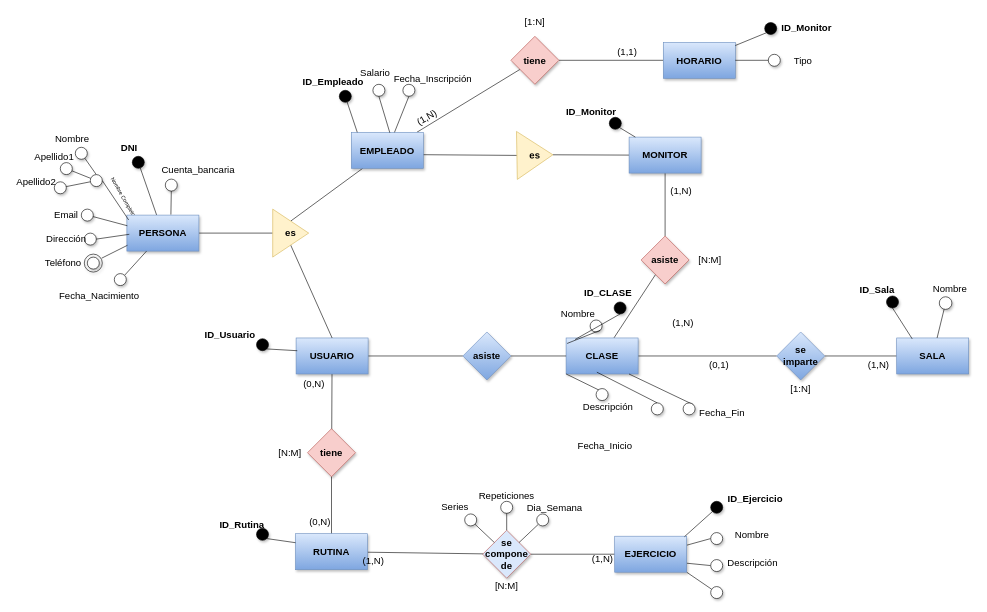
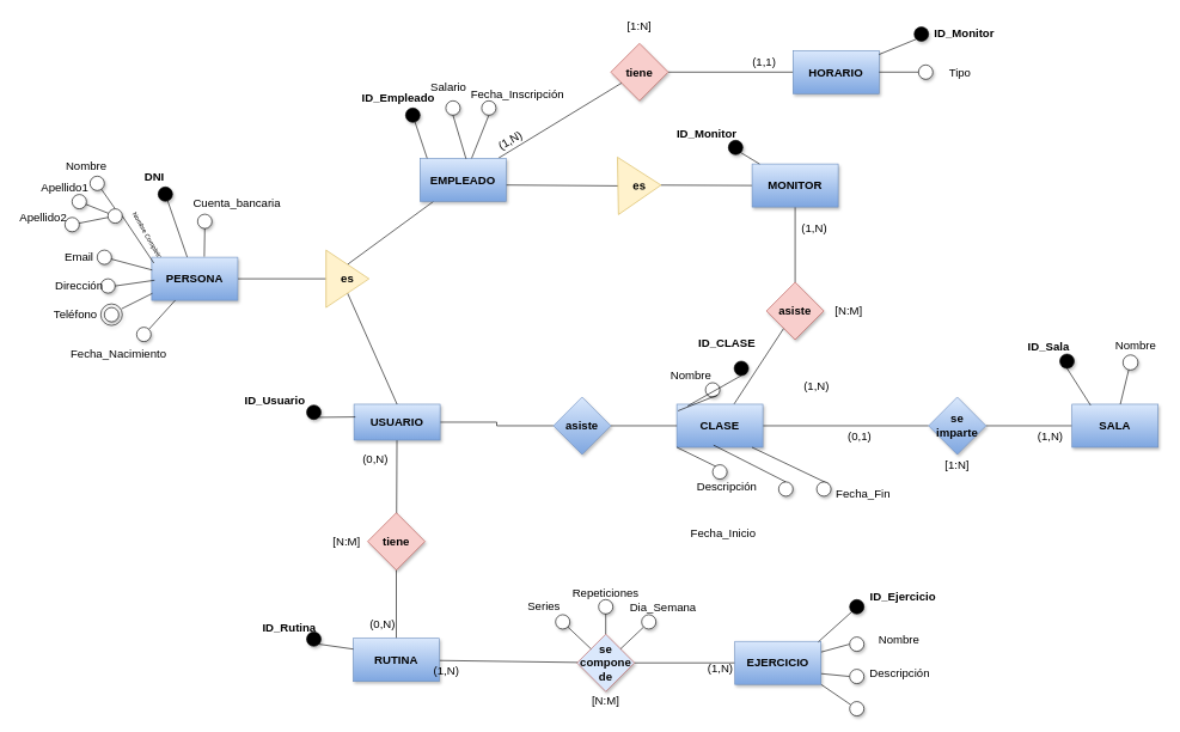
- <mxCell id="122" value="(1,1)" style="text;html=1;align=center;verticalAlign=middle;whiteSpace=wrap;rounded=0;labelBackgroundColor=none;fontSize=16;" parent="1" vertex="1"><mxGeometry x="1015" y="70" width="60" height="30" as="geometry" /></mxCell>
+ <mxCell id="122" value="(1,1)" style="text;html=1;align=center;verticalAlign=middle;whiteSpace=wrap;rounded=0;labelBackgroundColor=none;fontSize=16;" parent="1" vertex="1"><mxGeometry x="1035" y="70" width="60" height="30" as="geometry" /></mxCell>
- <mxCell id="97" value="ID_CLASE" style="text;html=1;align=center;verticalAlign=middle;whiteSpace=wrap;rounded=0;fontFamily=Helvetica;fontSize=16;fontColor=default;fontStyle=1;labelBackgroundColor=none;" parent="1" vertex="1"><mxGeometry x="983" y="472.79" width="60" height="30" as="geometry" /></mxCell>
+ <mxCell id="97" value="ID_CLASE" style="text;html=1;align=center;verticalAlign=middle;whiteSpace=wrap;rounded=0;fontFamily=Helvetica;fontSize=16;fontColor=default;fontStyle=1;labelBackgroundColor=none;" parent="1" vertex="1"><mxGeometry x="983" y="462.79" width="60" height="30" as="geometry" /></mxCell>
- <mxCell id="41" value="USUARIO" style="whiteSpace=wrap;html=1;fontSize=16;fillColor=#dae8fc;strokeColor=#6c8ebf;rounded=0;shadow=1;glass=0;gradientColor=#7ea6e0;fontStyle=1;labelBackgroundColor=none;" parent="1" vertex="1"><mxGeometry x="493" y="562.79" width="120" height="60" as="geometry" /></mxCell>
+ <mxCell id="41" value="USUARIO" style="whiteSpace=wrap;html=1;fontSize=16;fillColor=#dae8fc;strokeColor=#6c8ebf;rounded=0;shadow=1;glass=0;gradientColor=#7ea6e0;fontStyle=1;labelBackgroundColor=none;" parent="1" vertex="1"><mxGeometry x="493" y="562.79" width="120" height="50" as="geometry" /></mxCell>
